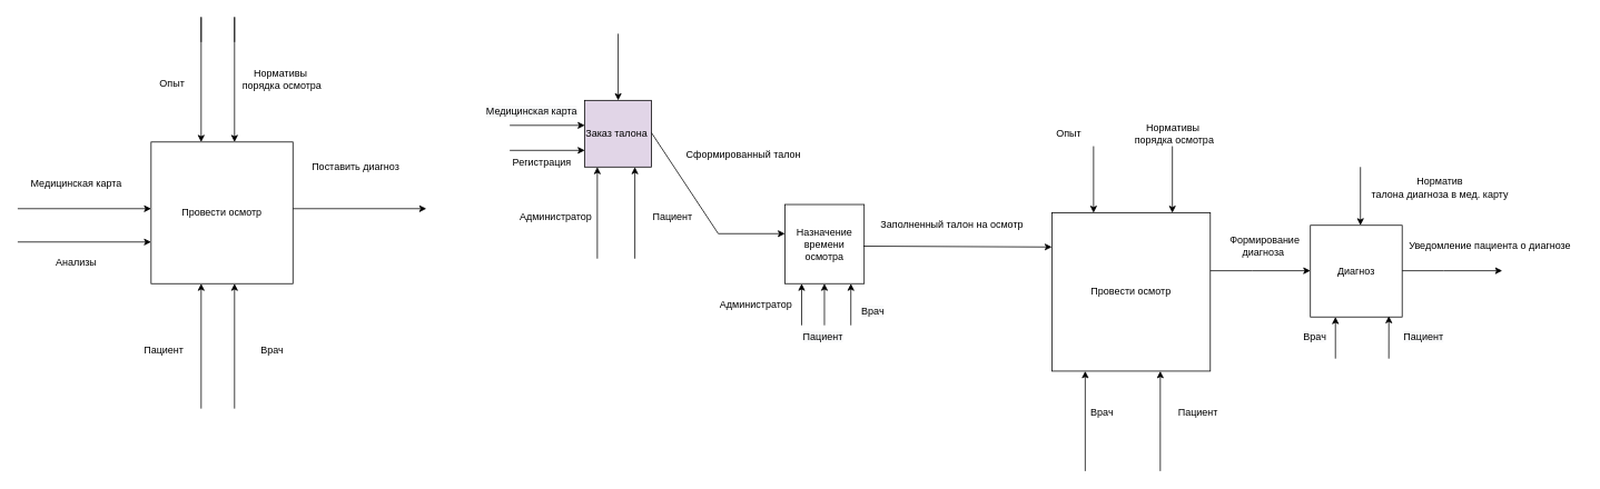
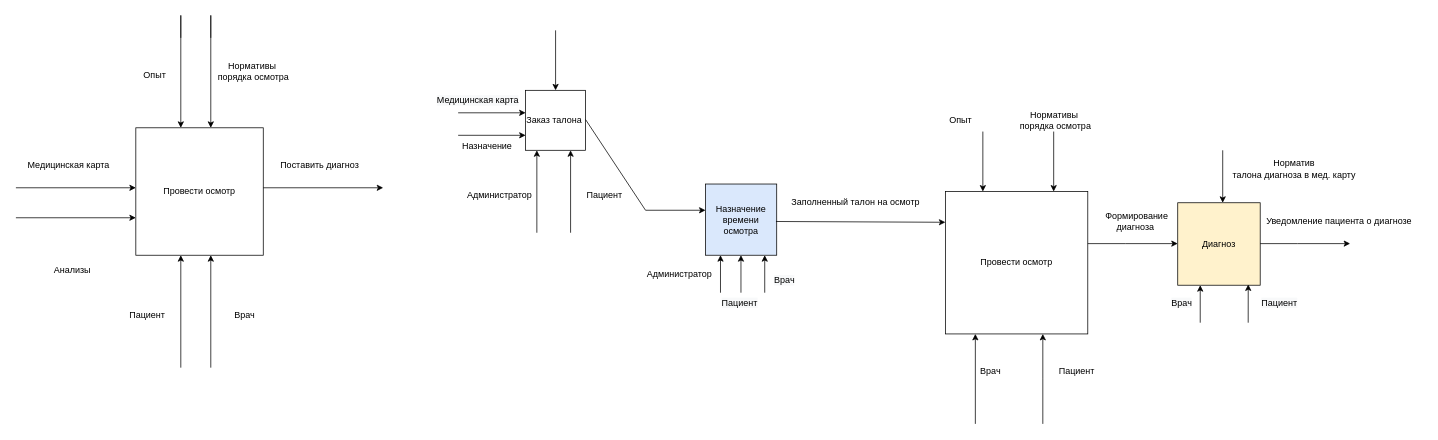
- <mxCell id="13" value="Заказ талона&amp;nbsp;" style="whiteSpace=wrap;html=1;aspect=fixed;fillColor=#e1d5e7;" parent="1" vertex="1"><mxGeometry x="700" y="120" width="80" height="80" as="geometry" /></mxCell>
+ <mxCell id="13" value="Заказ талона&amp;nbsp;" style="whiteSpace=wrap;html=1;aspect=fixed;" parent="1" vertex="1"><mxGeometry x="700" y="120" width="80" height="80" as="geometry" /></mxCell>
- <mxCell id="22" value="Сформированный талон" style="text;html=1;align=center;verticalAlign=middle;resizable=0;points=[];autosize=1;strokeColor=none;fillColor=none;" parent="1" vertex="1"><mxGeometry x="810" y="170" width="160" height="30" as="geometry" /></mxCell>
- <mxCell id="18" value="Регистрация&amp;nbsp;" style="text;html=1;align=center;verticalAlign=middle;resizable=0;points=[];autosize=1;strokeColor=none;fillColor=none;" parent="1" vertex="1"><mxGeometry x="600" y="180" width="100" height="30" as="geometry" /></mxCell>
+ <mxCell id="18" value="Назначение&amp;nbsp;" style="text;html=1;align=center;verticalAlign=middle;resizable=0;points=[];autosize=1;strokeColor=none;fillColor=none;" parent="1" vertex="1"><mxGeometry x="600" y="180" width="100" height="30" as="geometry" /></mxCell>
- <mxCell id="7" value="Поставить диагноз" style="text;html=1;align=center;verticalAlign=middle;resizable=0;points=[];autosize=1;strokeColor=none;fillColor=none;" parent="1" vertex="1"><mxGeometry x="360" y="185" width="130" height="30" as="geometry" /></mxCell>
+ <mxCell id="7" value="Поставить диагноз" style="text;html=1;align=center;verticalAlign=middle;resizable=0;points=[];autosize=1;strokeColor=none;fillColor=none;" parent="1" vertex="1"><mxGeometry x="360" y="205" width="130" height="30" as="geometry" /></mxCell>
- <mxCell id="46" value="Назначение времени осмотра" style="whiteSpace=wrap;html=1;aspect=fixed;" parent="1" vertex="1"><mxGeometry x="940" y="245" width="95" height="95" as="geometry" /></mxCell>
+ <mxCell id="46" value="Назначение времени осмотра" style="whiteSpace=wrap;html=1;aspect=fixed;fillColor=#dae8fc;" parent="1" vertex="1"><mxGeometry x="940" y="245" width="95" height="95" as="geometry" /></mxCell>
- <mxCell id="10" value="Анализы" style="text;html=1;align=center;verticalAlign=middle;resizable=0;points=[];autosize=1;strokeColor=none;fillColor=none;" parent="1" vertex="1"><mxGeometry x="55" y="300" width="70" height="30" as="geometry" /></mxCell>
+ <mxCell id="10" value="Анализы" style="text;html=1;align=center;verticalAlign=middle;resizable=0;points=[];autosize=1;strokeColor=none;fillColor=none;" parent="1" vertex="1"><mxGeometry x="60" y="345" width="70" height="30" as="geometry" /></mxCell>
- <mxCell id="14" value="Диагноз" style="whiteSpace=wrap;html=1;aspect=fixed;" parent="1" vertex="1"><mxGeometry x="1570" y="270" width="110" height="110" as="geometry" /></mxCell>
+ <mxCell id="14" value="Диагноз" style="whiteSpace=wrap;html=1;aspect=fixed;fillColor=#fff2cc;" parent="1" vertex="1"><mxGeometry x="1570" y="270" width="110" height="110" as="geometry" /></mxCell>
